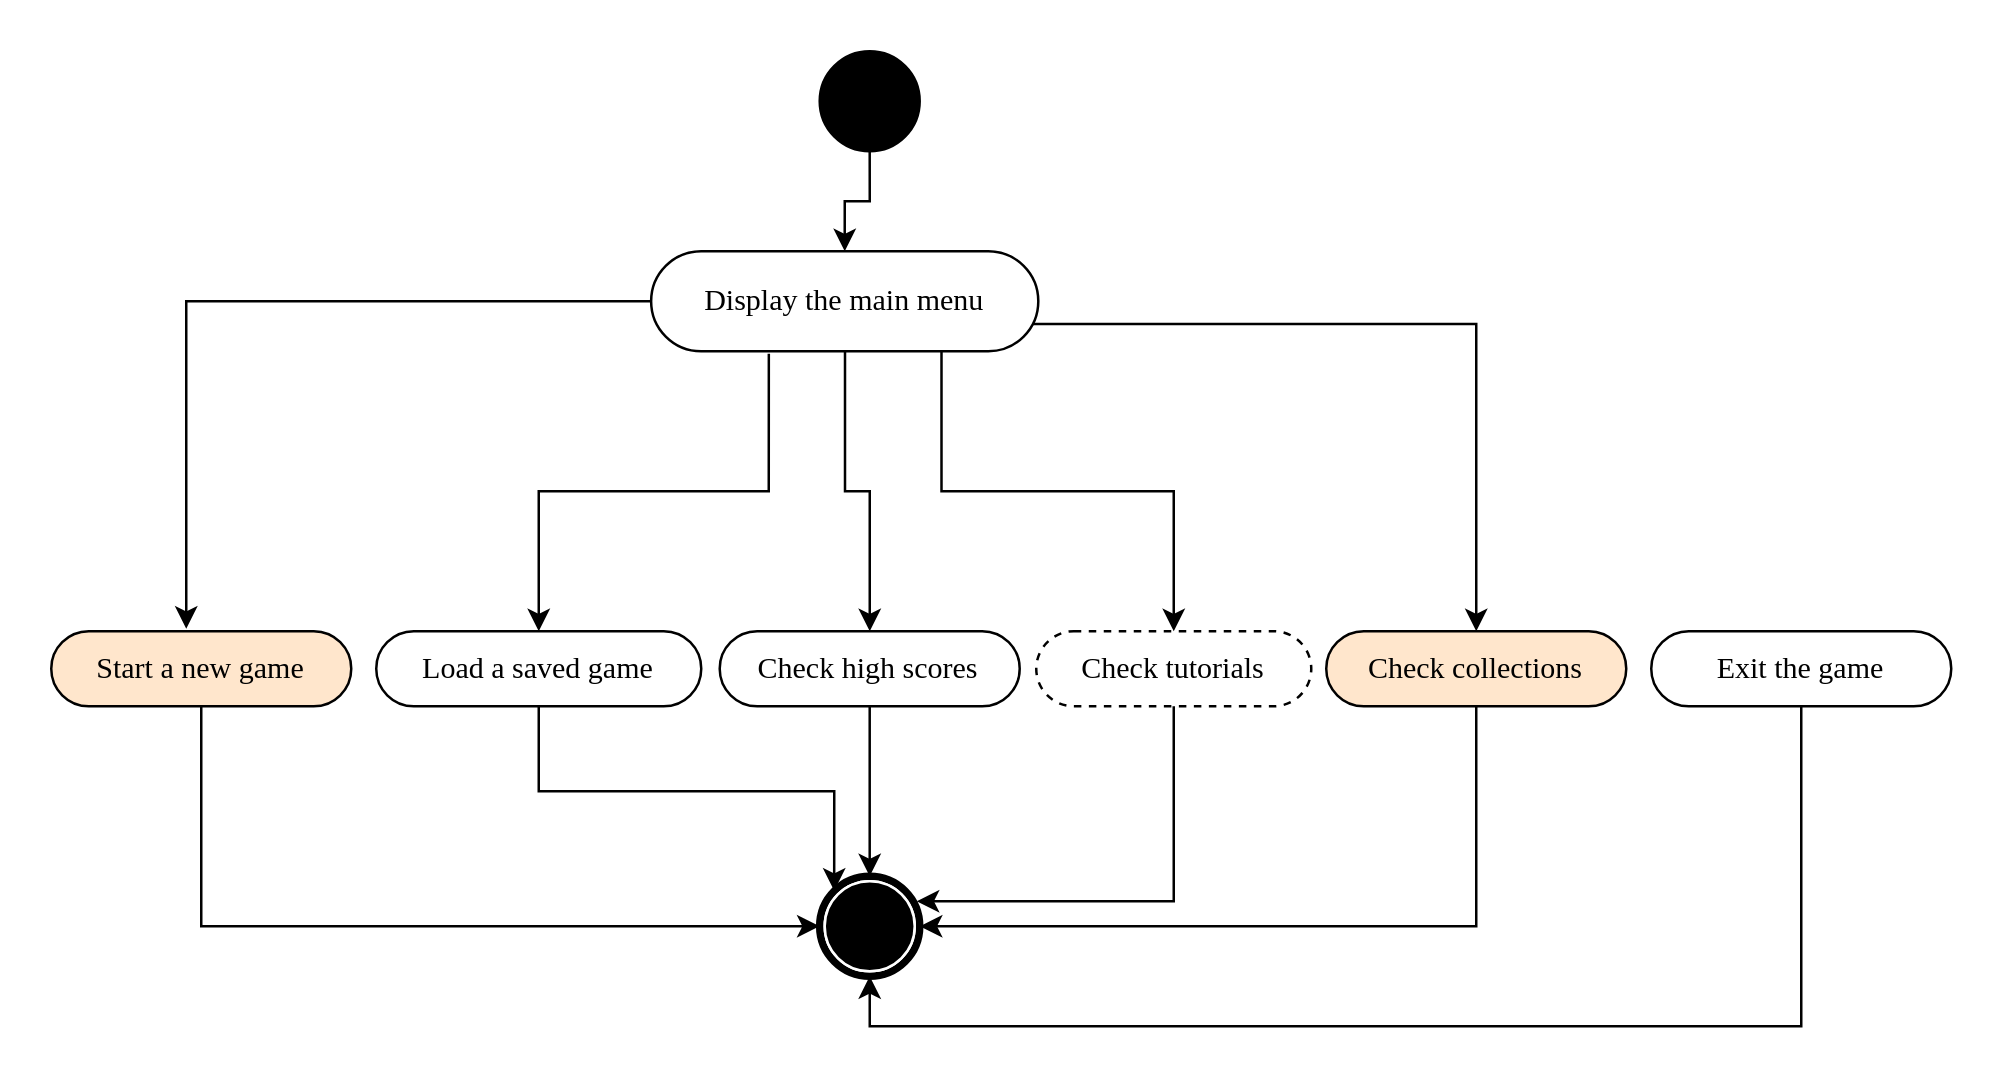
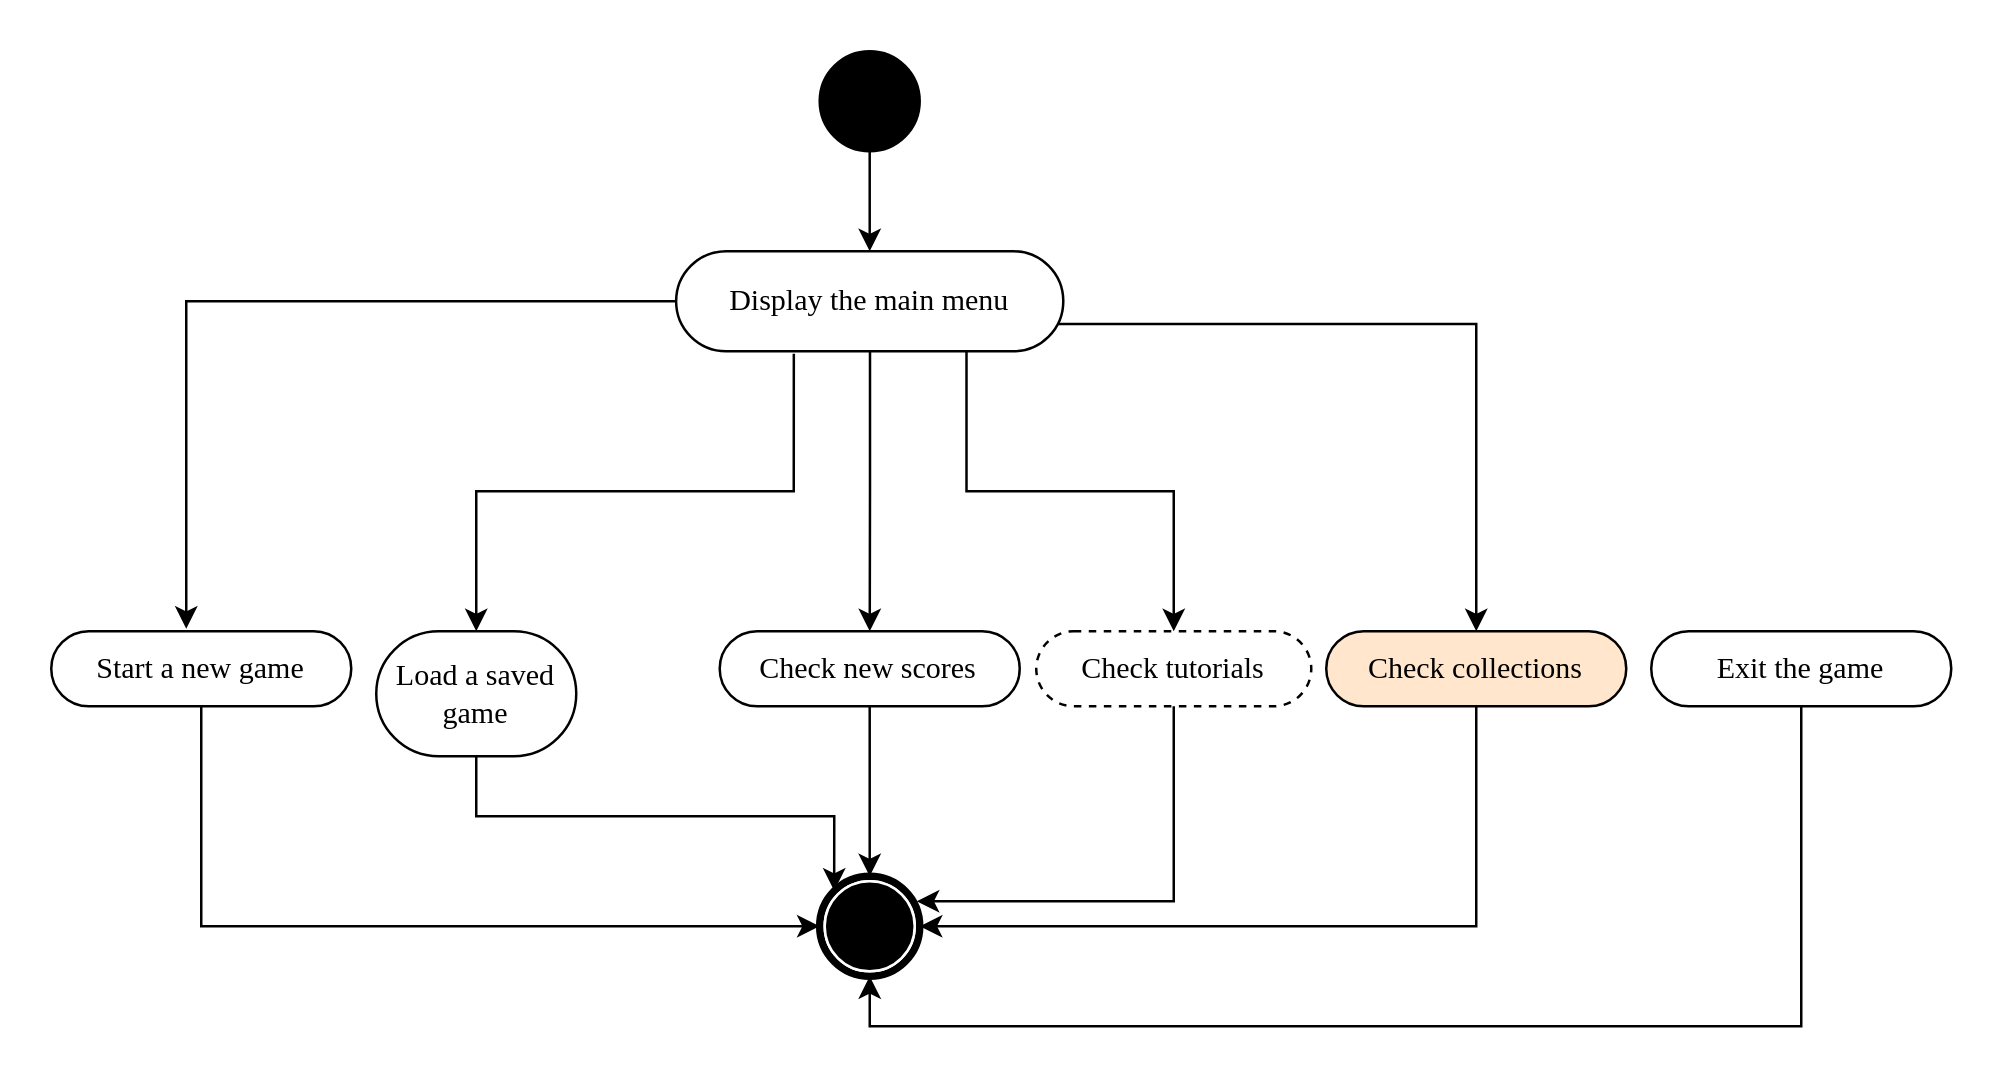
- <mxCell id="9" value="Display the main menu" style="rounded=1;whiteSpace=wrap;html=1;shadow=0;comic=0;labelBackgroundColor=none;strokeWidth=1;fontFamily=Verdana;fontSize=12;align=center;arcSize=50;" parent="1" vertex="1"><mxGeometry x="259.95" y="100" width="154.87" height="40" as="geometry" /></mxCell>
+ <mxCell id="9" value="Display the main menu" style="rounded=1;whiteSpace=wrap;html=1;shadow=0;comic=0;labelBackgroundColor=none;strokeWidth=1;fontFamily=Verdana;fontSize=12;align=center;arcSize=50;" parent="1" vertex="1"><mxGeometry x="269.95" y="100" width="154.87" height="40" as="geometry" /></mxCell>
- <mxCell id="2" value="Start a new game" style="rounded=1;whiteSpace=wrap;html=1;shadow=0;comic=0;labelBackgroundColor=none;strokeWidth=1;fontFamily=Verdana;fontSize=12;align=center;arcSize=50;fillColor=#ffe6cc;" parent="1" vertex="1"><mxGeometry x="20" y="252" width="120" height="30" as="geometry" /></mxCell>
+ <mxCell id="2" value="Start a new game" style="rounded=1;whiteSpace=wrap;html=1;shadow=0;comic=0;labelBackgroundColor=none;strokeWidth=1;fontFamily=Verdana;fontSize=12;align=center;arcSize=50;" parent="1" vertex="1"><mxGeometry x="20" y="252" width="120" height="30" as="geometry" /></mxCell>
- <mxCell id="10" value="Load a saved game" style="rounded=1;whiteSpace=wrap;html=1;shadow=0;comic=0;labelBackgroundColor=none;strokeWidth=1;fontFamily=Verdana;fontSize=12;align=center;arcSize=50;" parent="1" vertex="1"><mxGeometry x="150" y="252" width="130" height="30" as="geometry" /></mxCell>
+ <mxCell id="10" value="Load a saved game" style="rounded=1;whiteSpace=wrap;html=1;shadow=0;comic=0;labelBackgroundColor=none;strokeWidth=1;fontFamily=Verdana;fontSize=12;align=center;arcSize=50;" parent="1" vertex="1"><mxGeometry x="150" y="252" width="80" height="50" as="geometry" /></mxCell>
- <mxCell id="12" value="Check high scores" style="rounded=1;whiteSpace=wrap;html=1;shadow=0;comic=0;labelBackgroundColor=none;strokeWidth=1;fontFamily=Verdana;fontSize=12;align=center;arcSize=50;" parent="1" vertex="1"><mxGeometry x="287.38" y="252" width="120" height="30" as="geometry" /></mxCell>
+ <mxCell id="12" value="Check new scores" style="rounded=1;whiteSpace=wrap;html=1;shadow=0;comic=0;labelBackgroundColor=none;strokeWidth=1;fontFamily=Verdana;fontSize=12;align=center;arcSize=50;" parent="1" vertex="1"><mxGeometry x="287.38" y="252" width="120" height="30" as="geometry" /></mxCell>
